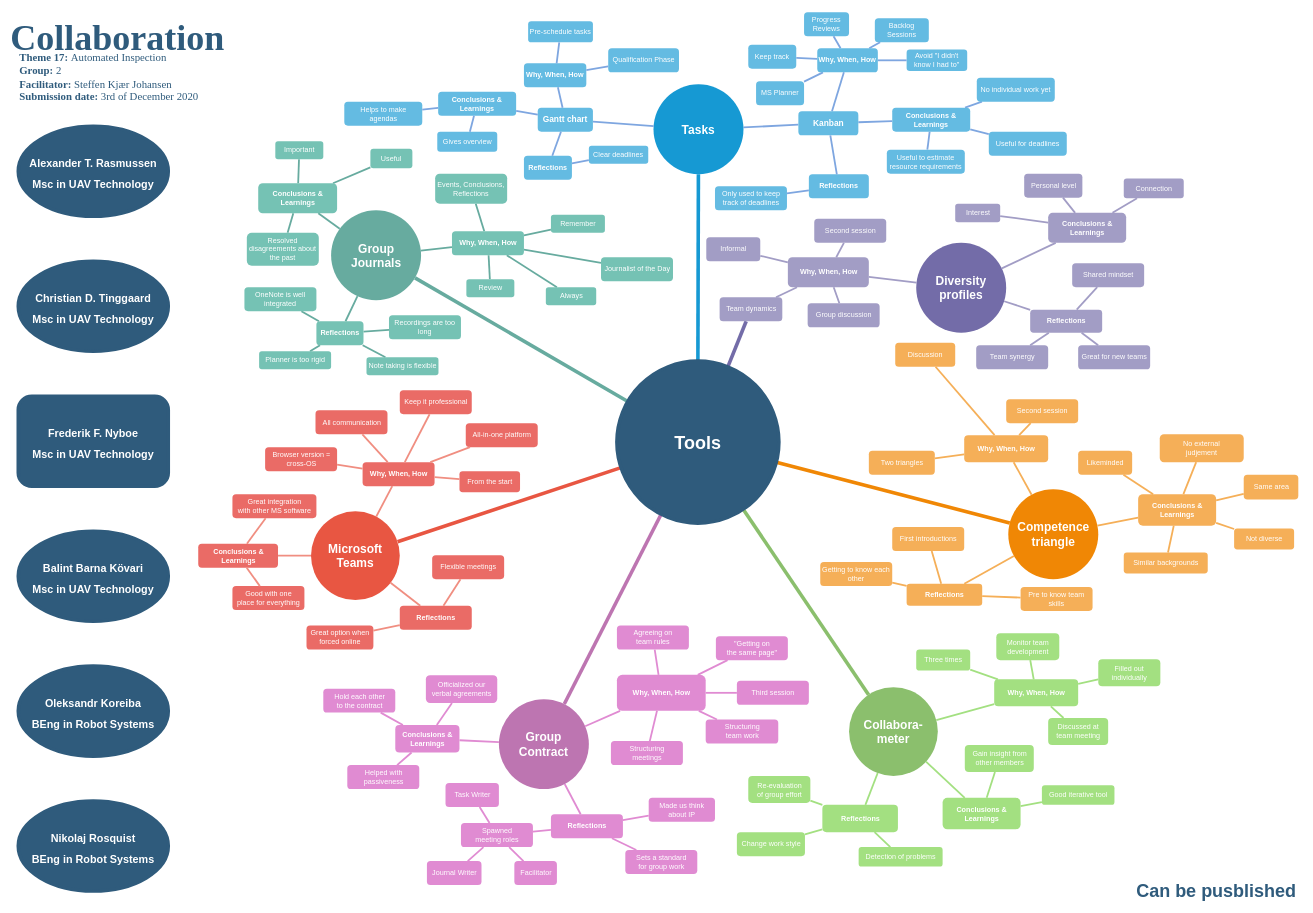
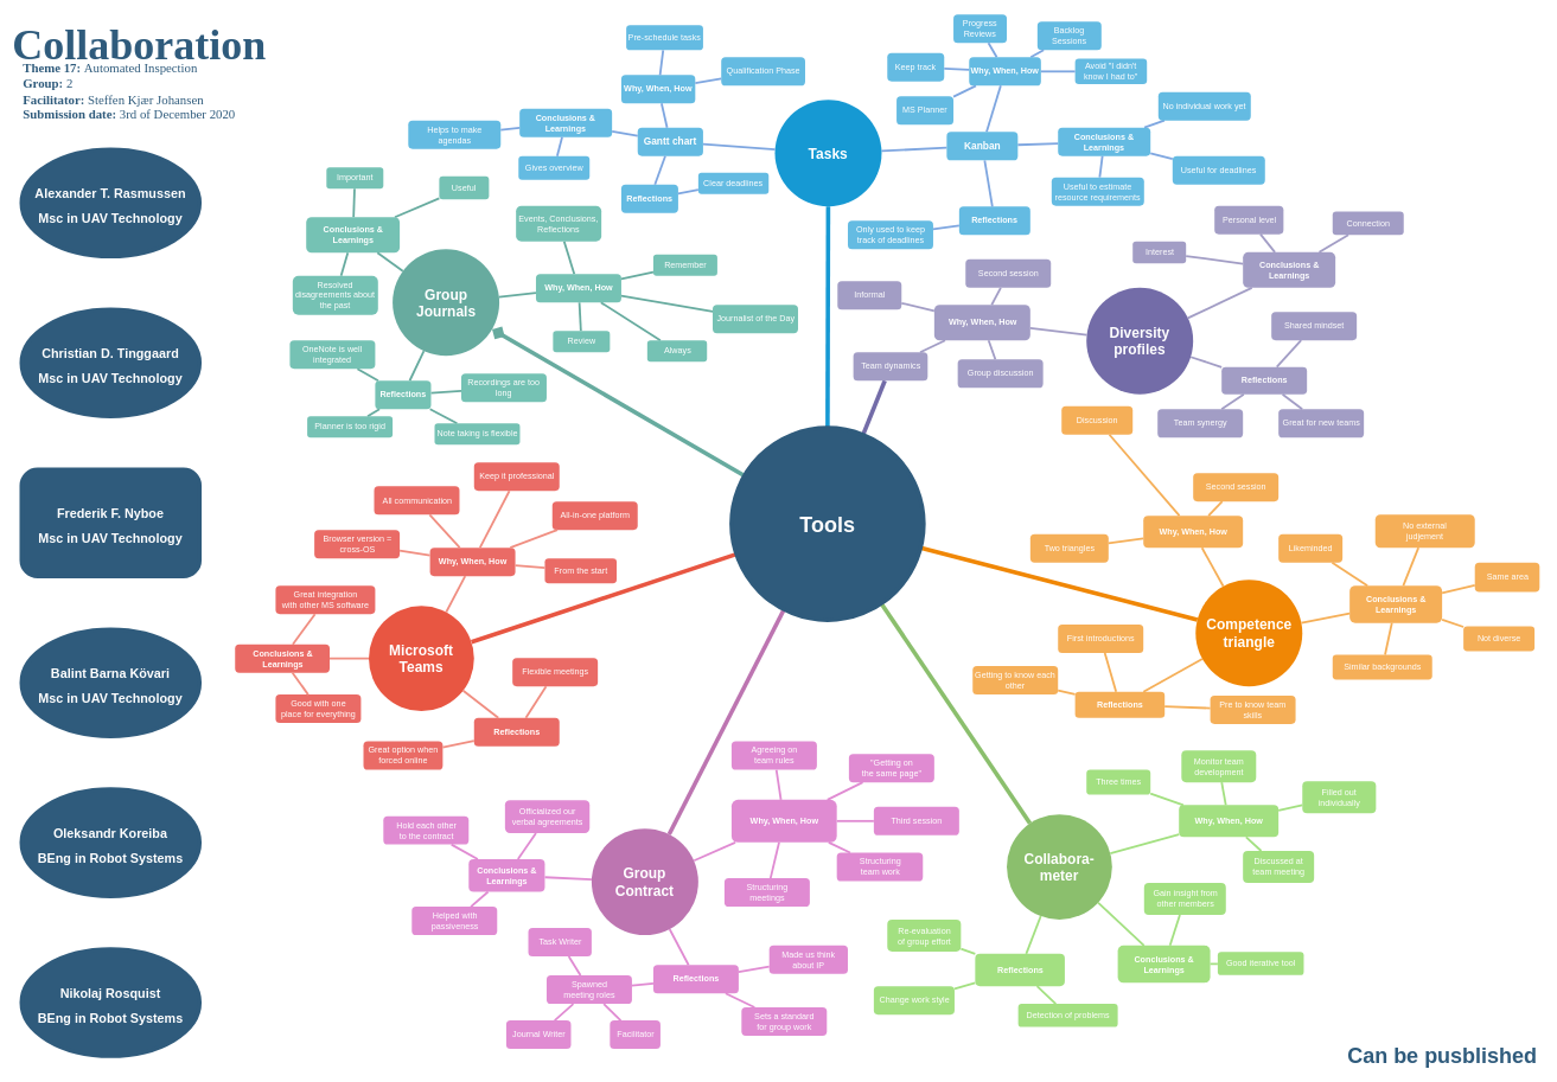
- <mxCell id="14" style="endArrow=none;strokeWidth=6;html=1;strokeColor=#67AB9F;" parent="1" source="41" target="5" edge="1"><mxGeometry relative="1" as="geometry" /></mxCell>
+ <mxCell id="14" style="endArrow=diamond;strokeWidth=6;html=1;strokeColor=#67AB9F;" parent="1" source="41" target="5" edge="1"><mxGeometry relative="1" as="geometry" /></mxCell>
- <mxCell id="227" value="Good iterative tool" style="rounded=1;strokeColor=none;strokeWidth=3;shadow=0;html=1;fontColor=#FFFFFF;fillColor=#A3E081;" vertex="1" parent="1"><mxGeometry x="1736.5" y="1308.75" width="121" height="32.5" as="geometry" /></mxCell>
+ <mxCell id="227" value="Good iterative tool" style="rounded=1;strokeColor=none;strokeWidth=3;shadow=0;html=1;fontColor=#FFFFFF;fillColor=#A3E081;" vertex="1" parent="1"><mxGeometry x="1711.5" y="1338.75" width="121" height="32.5" as="geometry" /></mxCell>
